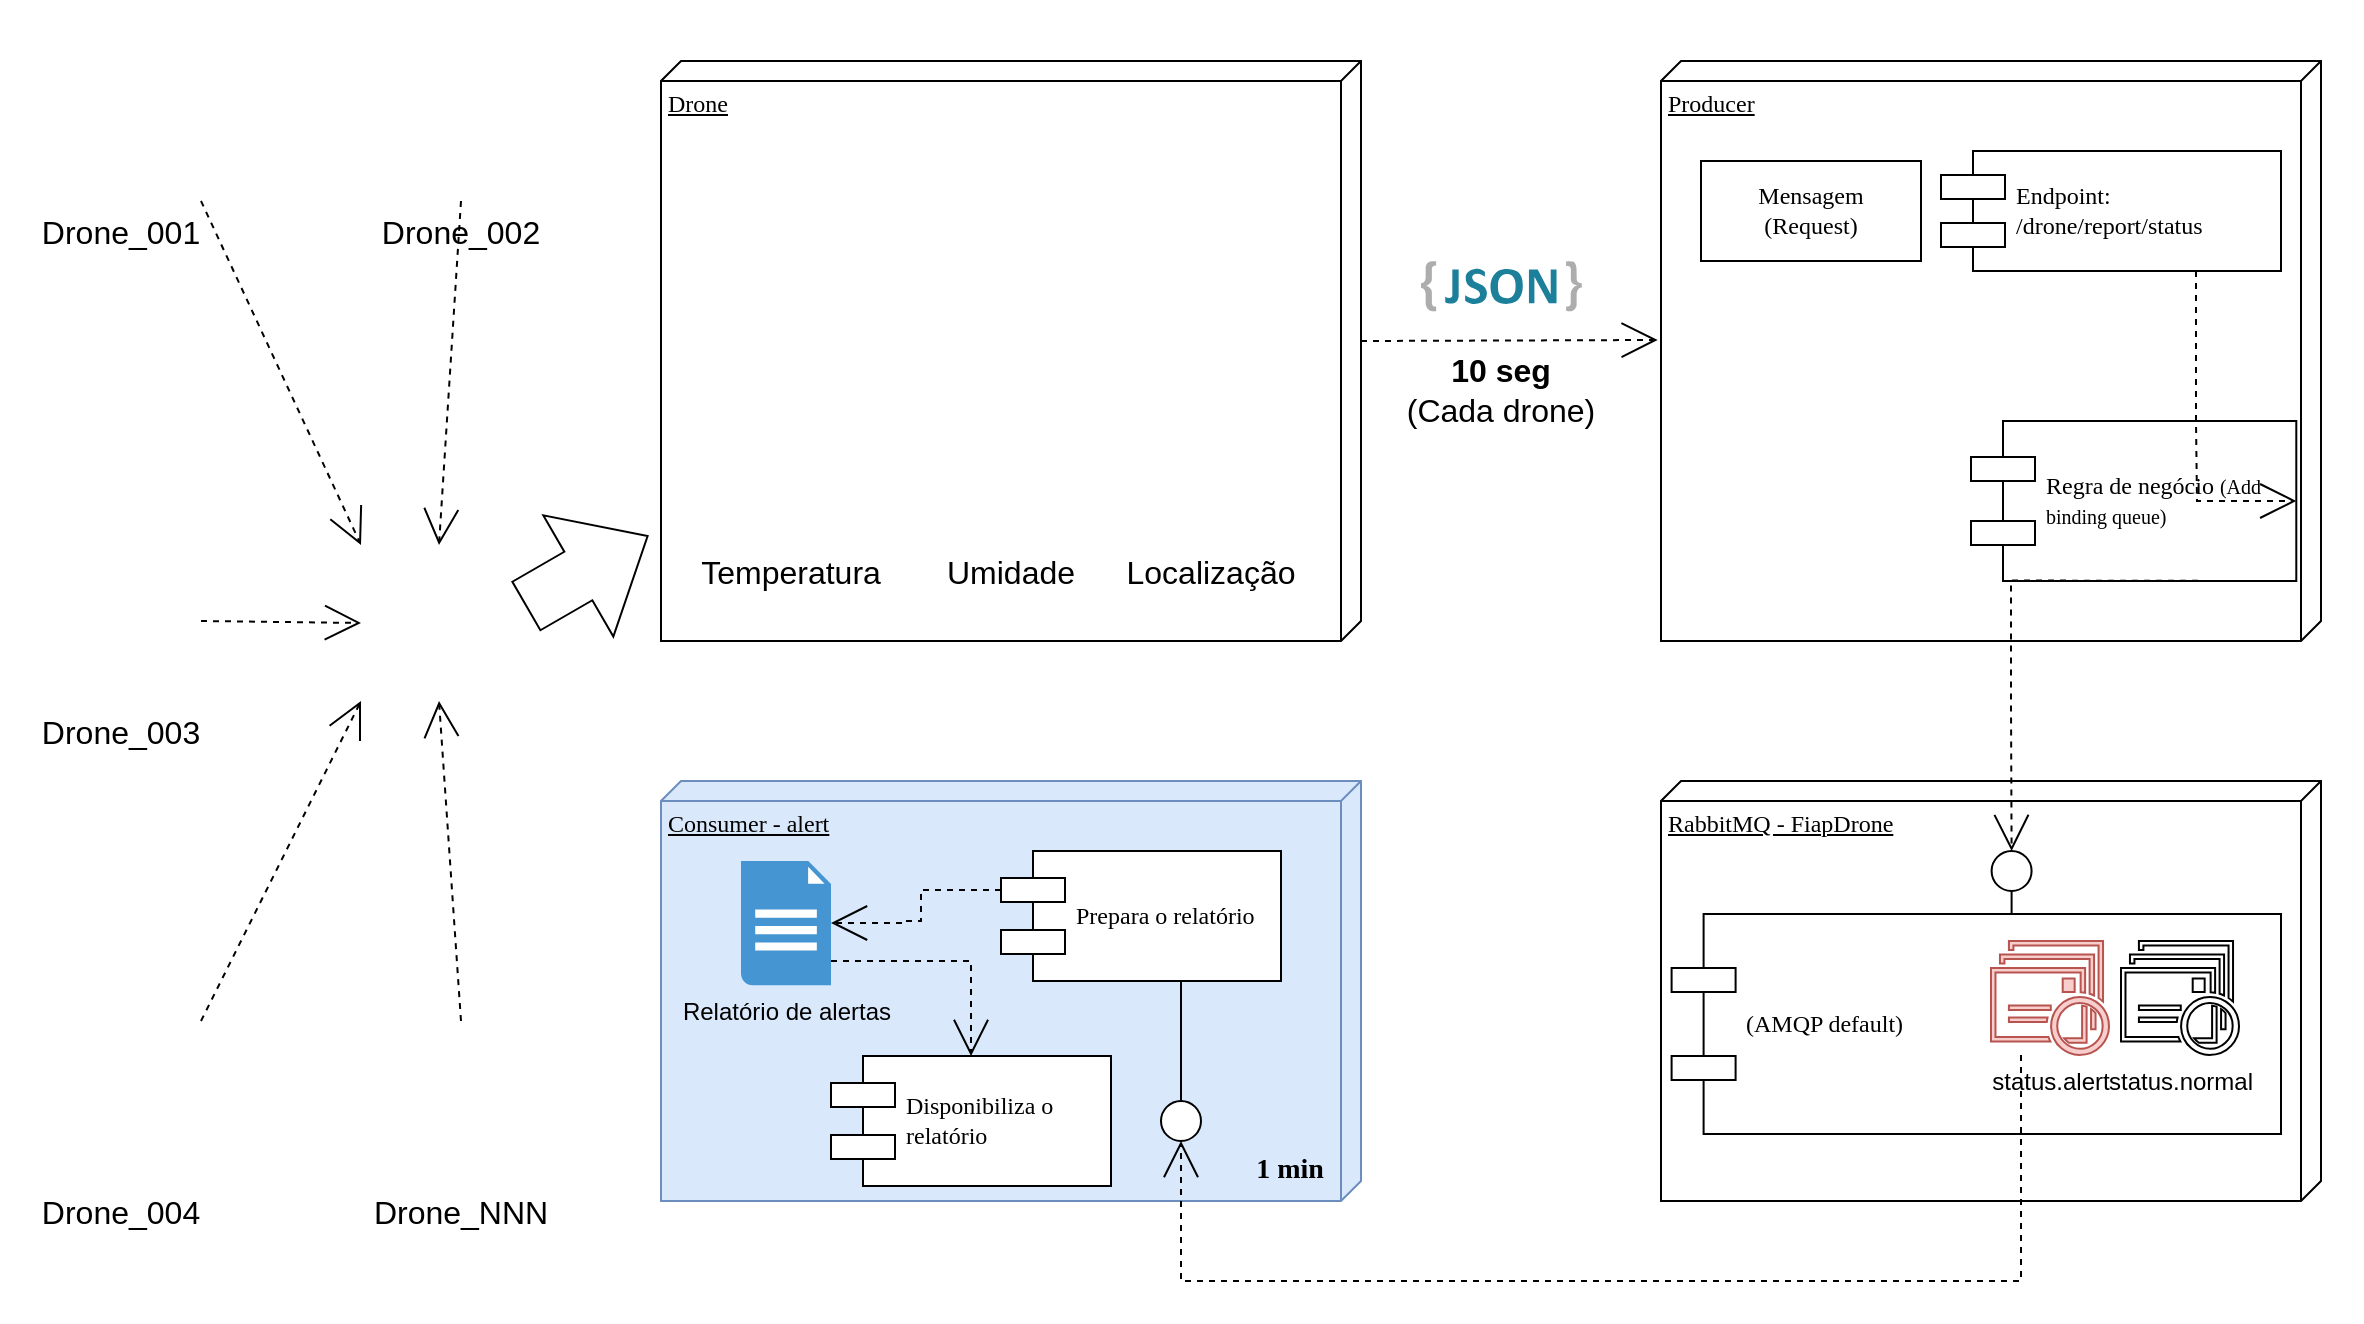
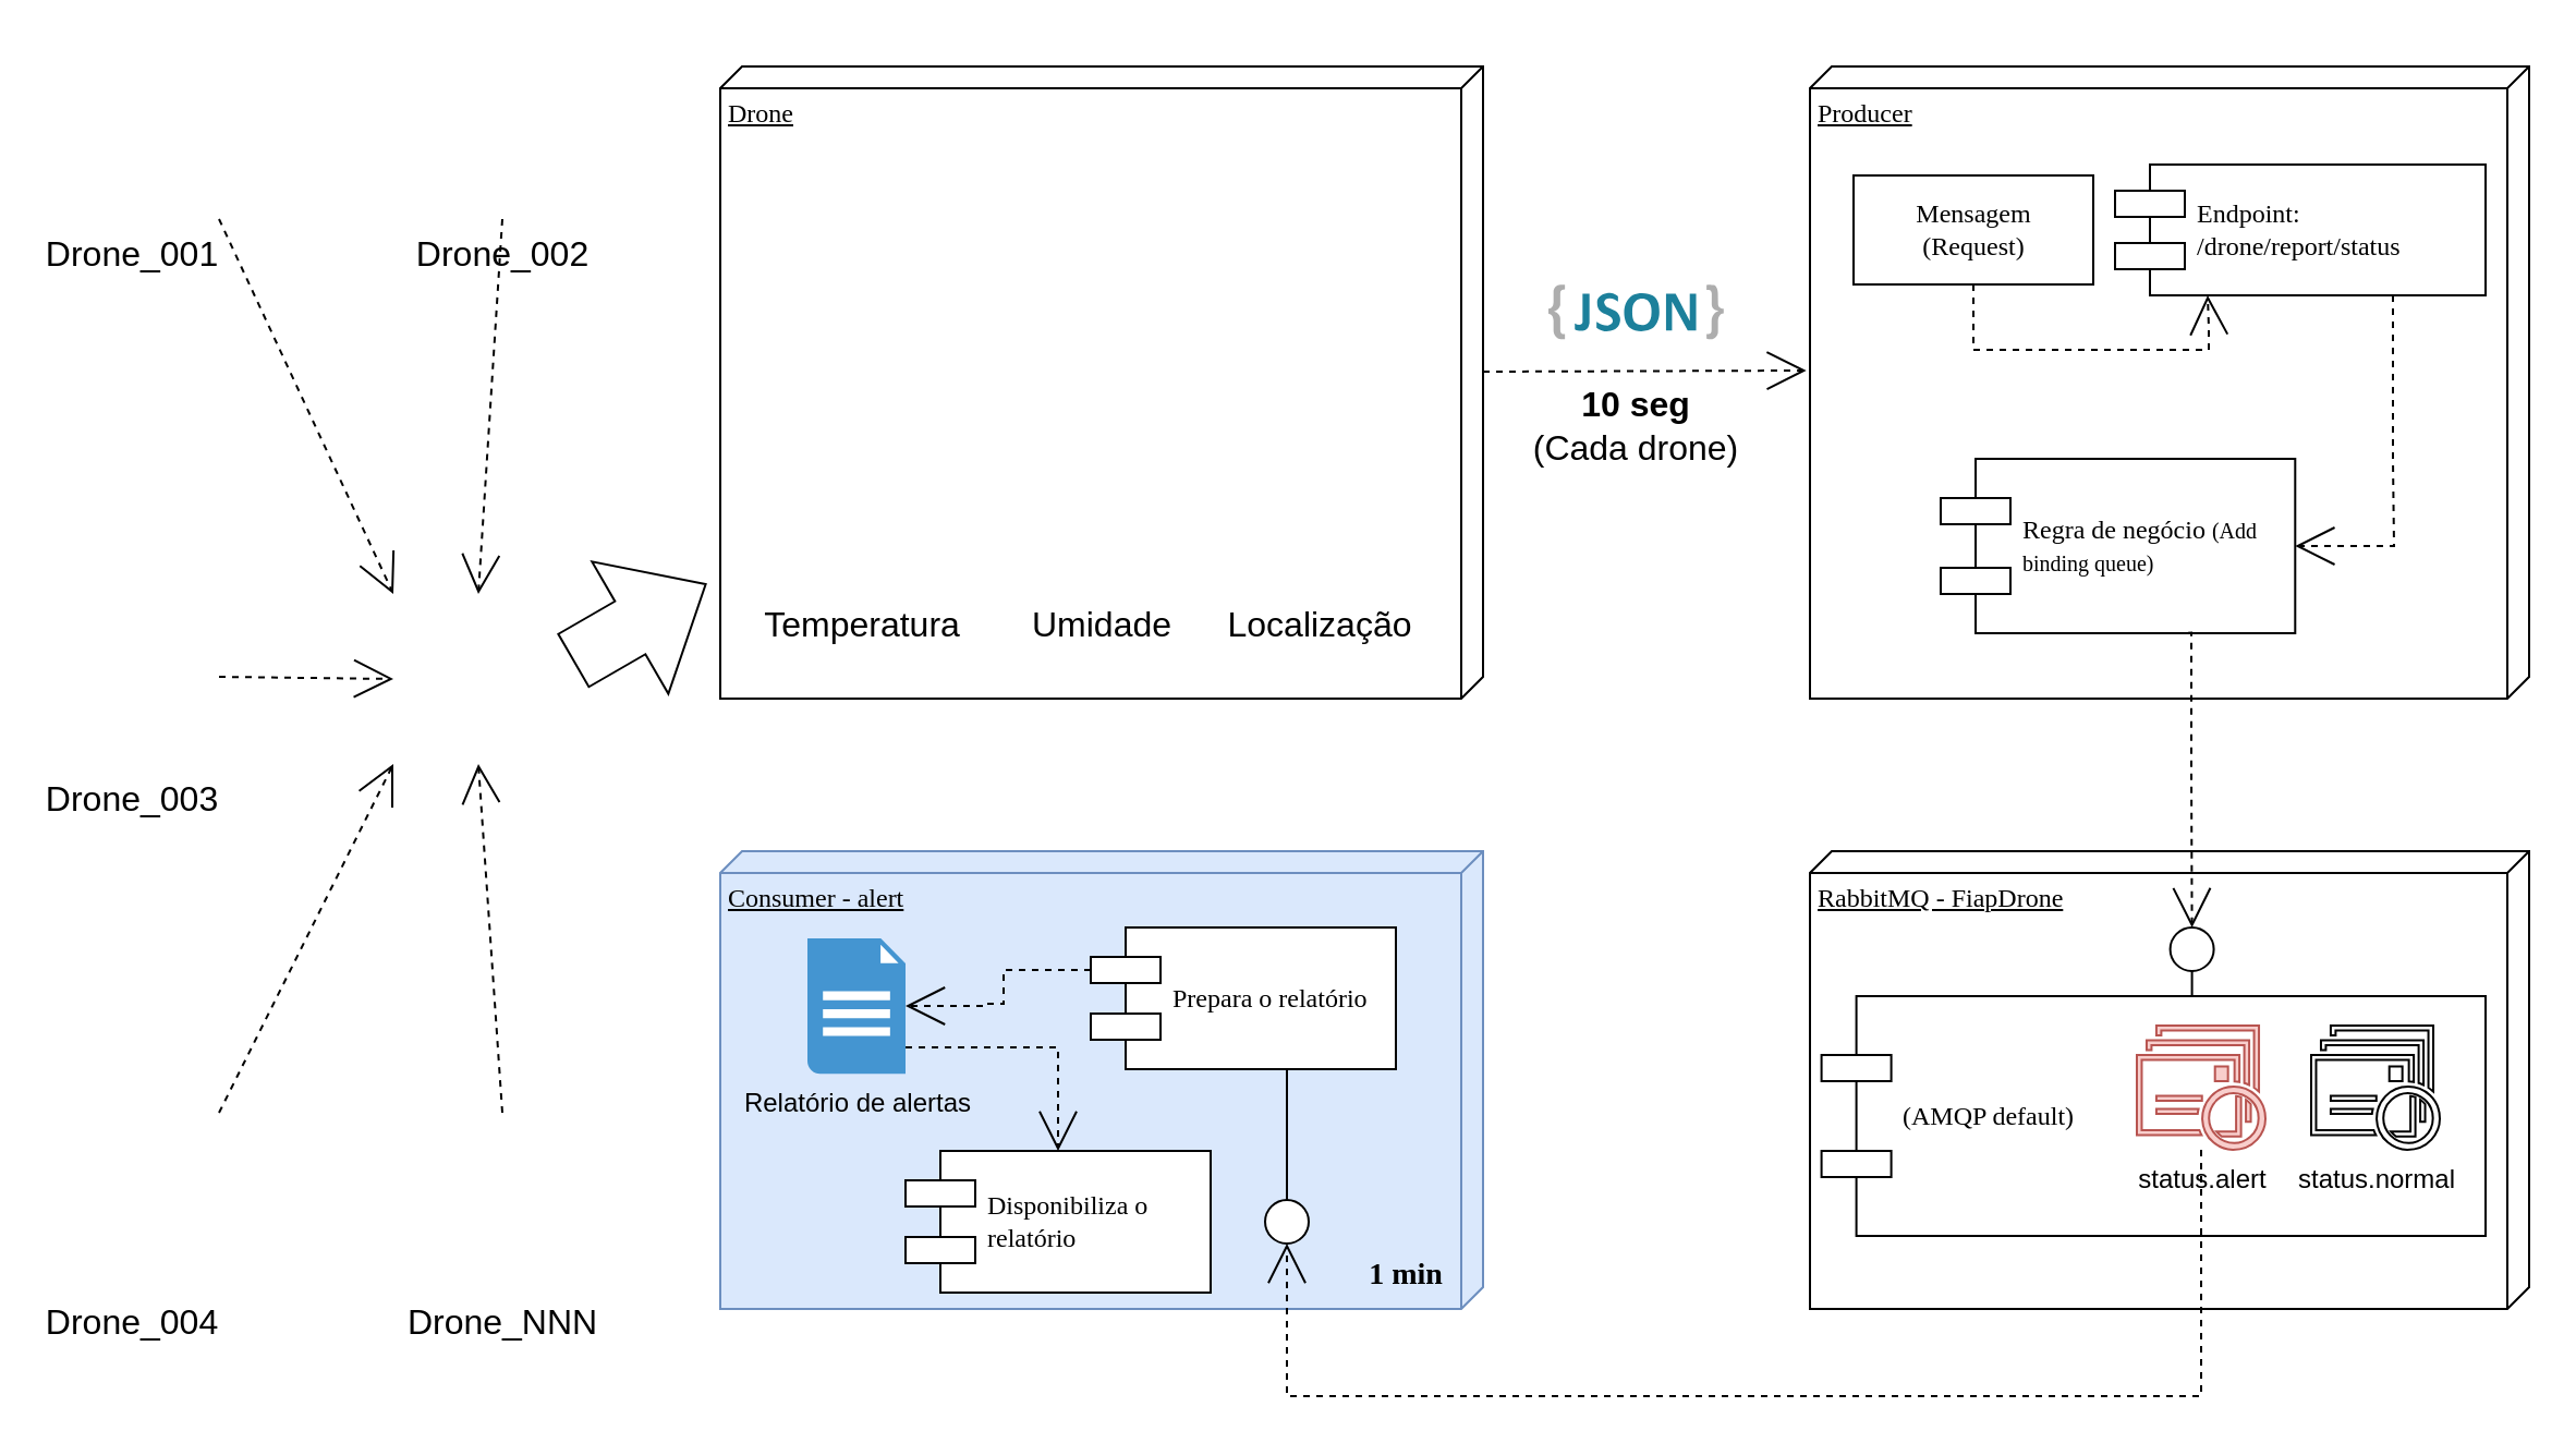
+ <mxCell id="42" style="edgeStyle=orthogonalEdgeStyle;rounded=0;html=1;labelBackgroundColor=none;startArrow=none;startFill=0;startSize=8;endArrow=open;endFill=0;endSize=16;fontFamily=Verdana;fontSize=12;dashed=1;exitX=0.5;exitY=1;exitDx=0;exitDy=0;entryX=0.25;entryY=1;entryDx=0;entryDy=0;" parent="1" source="5" target="41" edge="1"><mxGeometry relative="1" as="geometry"><Array as="points"><mxPoint x="905" y="160" /><mxPoint x="1013" y="160" /><mxPoint x="1013" y="150" /></Array><mxPoint x="1015.3" y="222.5" as="targetPoint" /><mxPoint x="1111.25" y="145" as="sourcePoint" /></mxGeometry></mxCell>
- <mxCell id="6" value="Regra de negócio &lt;font style=&quot;font-size: 10px;&quot;&gt;(Add binding queue)&lt;/font&gt;" style="shape=component;align=left;spacingLeft=36;rounded=0;shadow=0;comic=0;labelBackgroundColor=none;strokeWidth=1;fontFamily=Verdana;fontSize=12;html=1;whiteSpace=wrap;" parent="1" vertex="1"><mxGeometry x="985" y="210" width="162.65" height="80" as="geometry" /></mxCell>
+ <mxCell id="6" value="Regra de negócio &lt;font style=&quot;font-size: 10px;&quot;&gt;(Add binding queue)&lt;/font&gt;" style="shape=component;align=left;spacingLeft=36;rounded=0;shadow=0;comic=0;labelBackgroundColor=none;strokeWidth=1;fontFamily=Verdana;fontSize=12;html=1;whiteSpace=wrap;" parent="1" vertex="1"><mxGeometry x="890" y="210" width="162.65" height="80" as="geometry" /></mxCell>
- <mxCell id="40" value="status.alert" style="sketch=0;pointerEvents=1;shadow=0;dashed=0;html=1;strokeColor=#b85450;fillColor=#f8cecc;labelPosition=center;verticalLabelPosition=bottom;verticalAlign=top;outlineConnect=0;align=center;shape=mxgraph.office.communications.queue_viewer;" parent="1" vertex="1"><mxGeometry x="995" y="470" width="59" height="57" as="geometry" /></mxCell>
+ <mxCell id="40" value="status.alert" style="sketch=0;pointerEvents=1;shadow=0;dashed=0;html=1;strokeColor=#b85450;fillColor=#f8cecc;labelPosition=center;verticalLabelPosition=bottom;verticalAlign=top;outlineConnect=0;align=center;shape=mxgraph.office.communications.queue_viewer;" parent="1" vertex="1"><mxGeometry x="980" y="470" width="59" height="57" as="geometry" /></mxCell>
